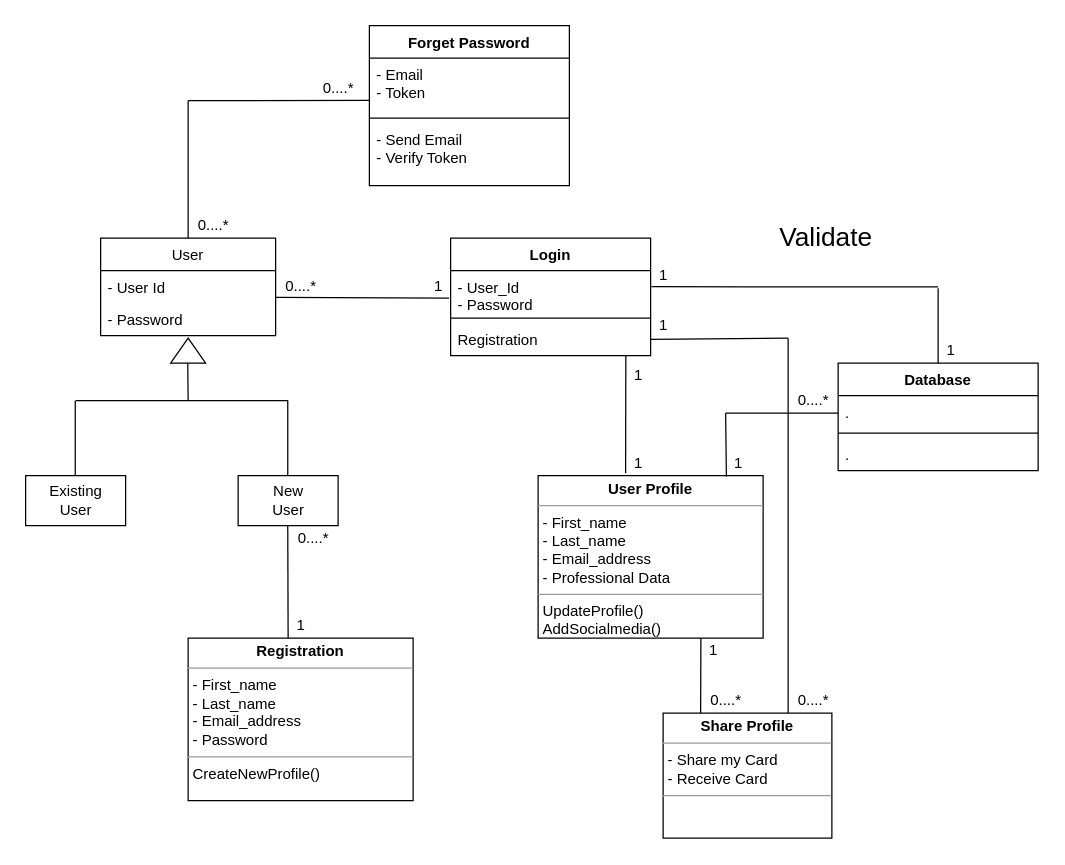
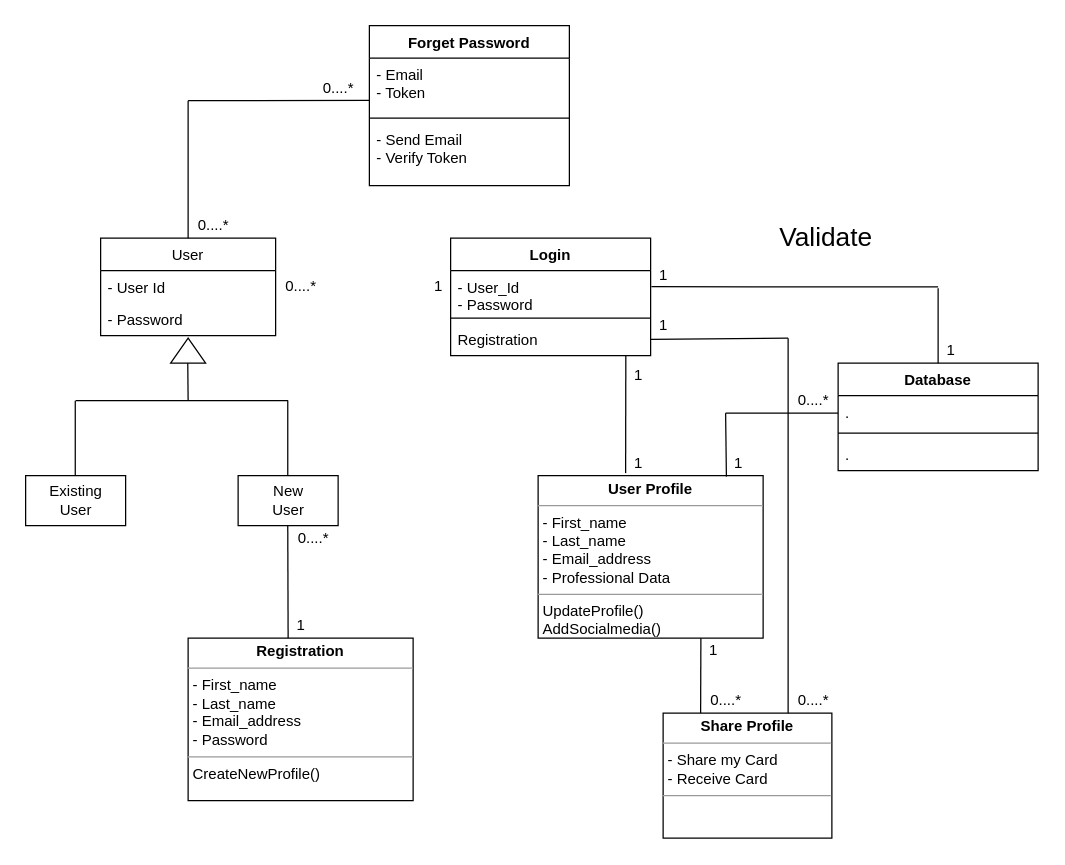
- <mxCell id="49" value="" style="endArrow=none;html=1;entryX=-0.008;entryY=0.646;entryDx=0;entryDy=0;entryPerimeter=0;exitX=0.998;exitY=0.826;exitDx=0;exitDy=0;exitPerimeter=0;" edge="1" parent="1" source="7" target="20"><mxGeometry width="50" height="50" relative="1" as="geometry"><mxPoint x="225" y="245" as="sourcePoint" /><mxPoint x="275" y="195" as="targetPoint" /></mxGeometry></mxCell>
